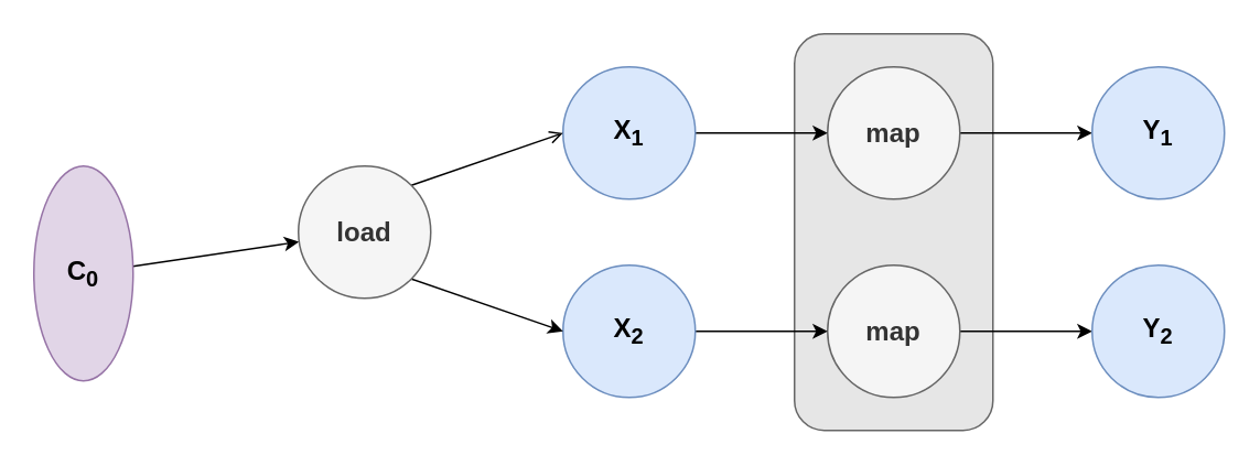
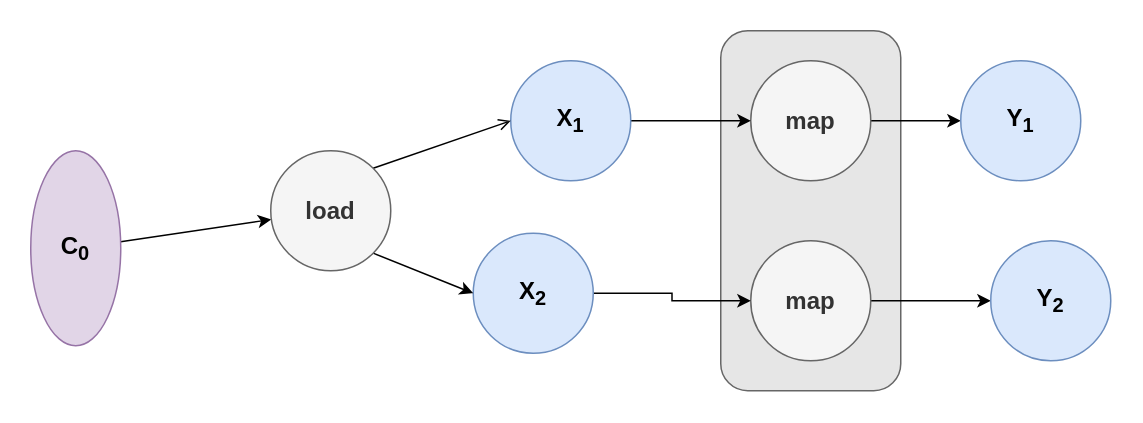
- <mxCell id="16" value="&lt;font size=&quot;3&quot;&gt;&lt;b&gt;Y&lt;sub&gt;1&lt;/sub&gt;&lt;/b&gt;&lt;/font&gt;" style="ellipse;whiteSpace=wrap;html=1;aspect=fixed;fillColor=#dae8fc;strokeColor=#6c8ebf;" vertex="1" parent="1"><mxGeometry x="660" y="40" width="80" height="80" as="geometry" /></mxCell>
+ <mxCell id="16" value="&lt;font size=&quot;3&quot;&gt;&lt;b&gt;Y&lt;sub&gt;1&lt;/sub&gt;&lt;/b&gt;&lt;/font&gt;" style="ellipse;whiteSpace=wrap;html=1;aspect=fixed;fillColor=#dae8fc;strokeColor=#6c8ebf;" vertex="1" parent="1"><mxGeometry x="640" y="40" width="80" height="80" as="geometry" /></mxCell>
- <mxCell id="12" value="&lt;font size=&quot;3&quot;&gt;&lt;b&gt;X&lt;sub&gt;2&lt;/sub&gt;&lt;/b&gt;&lt;/font&gt;" style="ellipse;whiteSpace=wrap;html=1;aspect=fixed;fillColor=#dae8fc;strokeColor=#6c8ebf;" vertex="1" parent="1"><mxGeometry x="340" y="160" width="80" height="80" as="geometry" /></mxCell>
+ <mxCell id="12" value="&lt;font size=&quot;3&quot;&gt;&lt;b&gt;X&lt;sub&gt;2&lt;/sub&gt;&lt;/b&gt;&lt;/font&gt;" style="ellipse;whiteSpace=wrap;html=1;aspect=fixed;fillColor=#dae8fc;strokeColor=#6c8ebf;" vertex="1" parent="1"><mxGeometry x="315" y="155" width="80" height="80" as="geometry" /></mxCell>
